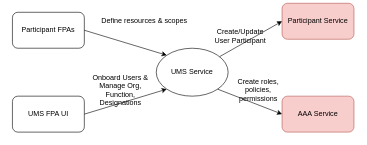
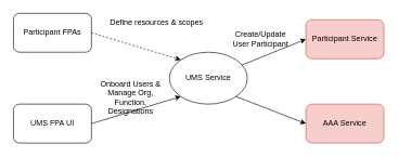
- <mxCell id="5" value="Participant Service" style="rounded=1;whiteSpace=wrap;html=1;fillColor=#f8cecc;strokeColor=#b85450;" vertex="1" parent="1"><mxGeometry x="470" y="5" width="120" height="60" as="geometry" /></mxCell>
+ <mxCell id="5" value="Participant Service" style="rounded=1;whiteSpace=wrap;html=1;fillColor=#f8cecc;strokeColor=#b85450;" vertex="1" parent="1"><mxGeometry x="470" y="30" width="120" height="60" as="geometry" /></mxCell>
- <mxCell id="7" value="" style="endArrow=classic;html=1;exitX=1;exitY=0.5;exitDx=0;exitDy=0;entryX=0;entryY=0;entryDx=0;entryDy=0;" edge="1" parent="1" source="3" target="2"><mxGeometry width="50" height="50" relative="1" as="geometry"><mxPoint x="310" y="110" as="sourcePoint" /><mxPoint x="360" y="60" as="targetPoint" /></mxGeometry></mxCell>
+ <mxCell id="7" value="" style="endArrow=classic;html=1;exitX=1;exitY=0.5;exitDx=0;exitDy=0;entryX=0;entryY=0;entryDx=0;entryDy=0;dashed=1;" edge="1" parent="1" source="3" target="2"><mxGeometry width="50" height="50" relative="1" as="geometry"><mxPoint x="310" y="110" as="sourcePoint" /><mxPoint x="360" y="60" as="targetPoint" /></mxGeometry></mxCell>
- <mxCell id="12" value="Create roles, &lt;br&gt;policies, &lt;br&gt;permissions" style="text;html=1;align=center;verticalAlign=middle;resizable=0;points=[];autosize=1;strokeColor=none;fillColor=none;" vertex="1" parent="1"><mxGeometry x="390" y="125" width="80" height="50" as="geometry" /></mxCell>
